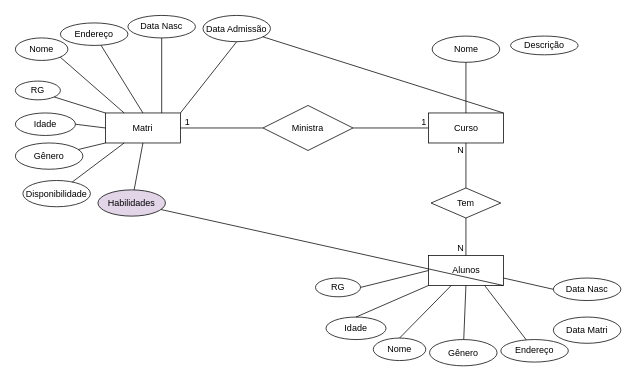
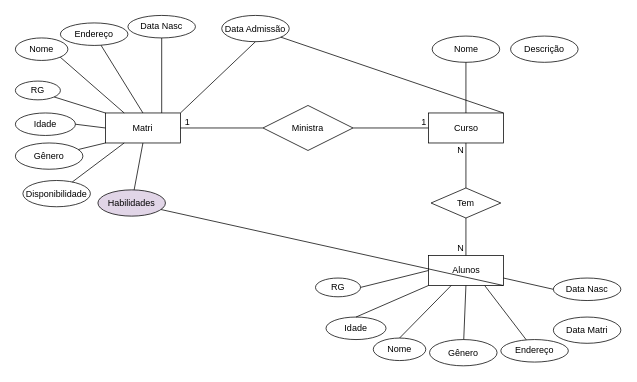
- <mxCell id="20" value="Data Admissão" style="ellipse;whiteSpace=wrap;html=1;align=center;" vertex="1" parent="1"><mxGeometry x="270" y="20" width="90" height="35" as="geometry" /></mxCell>
+ <mxCell id="20" value="Data Admissão" style="ellipse;whiteSpace=wrap;html=1;align=center;" vertex="1" parent="1"><mxGeometry x="295" y="20" width="90" height="35" as="geometry" /></mxCell>
- <mxCell id="49" value="Descrição" style="ellipse;whiteSpace=wrap;html=1;align=center;" vertex="1" parent="1"><mxGeometry x="680" y="47.5" width="90" height="25" as="geometry" /></mxCell>
+ <mxCell id="49" value="Descrição" style="ellipse;whiteSpace=wrap;html=1;align=center;" vertex="1" parent="1"><mxGeometry x="680" y="47.5" width="90" height="35" as="geometry" /></mxCell>
